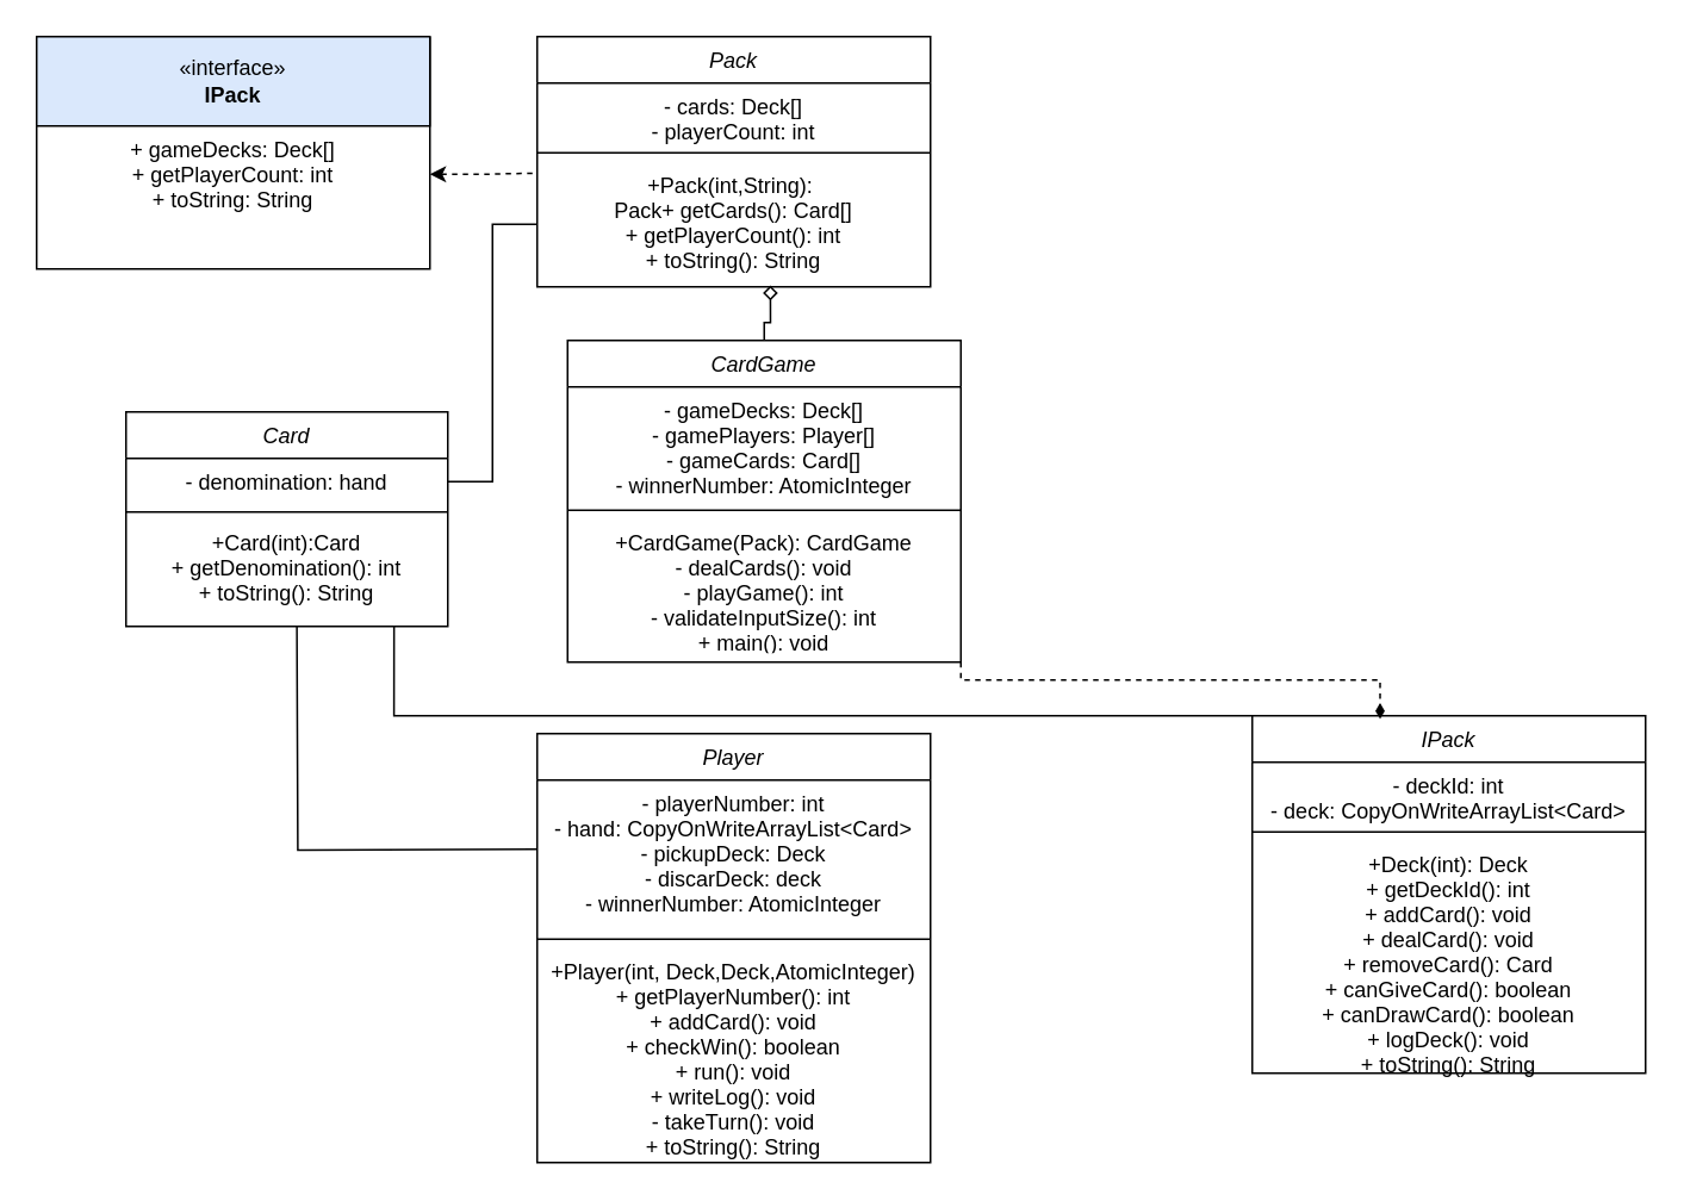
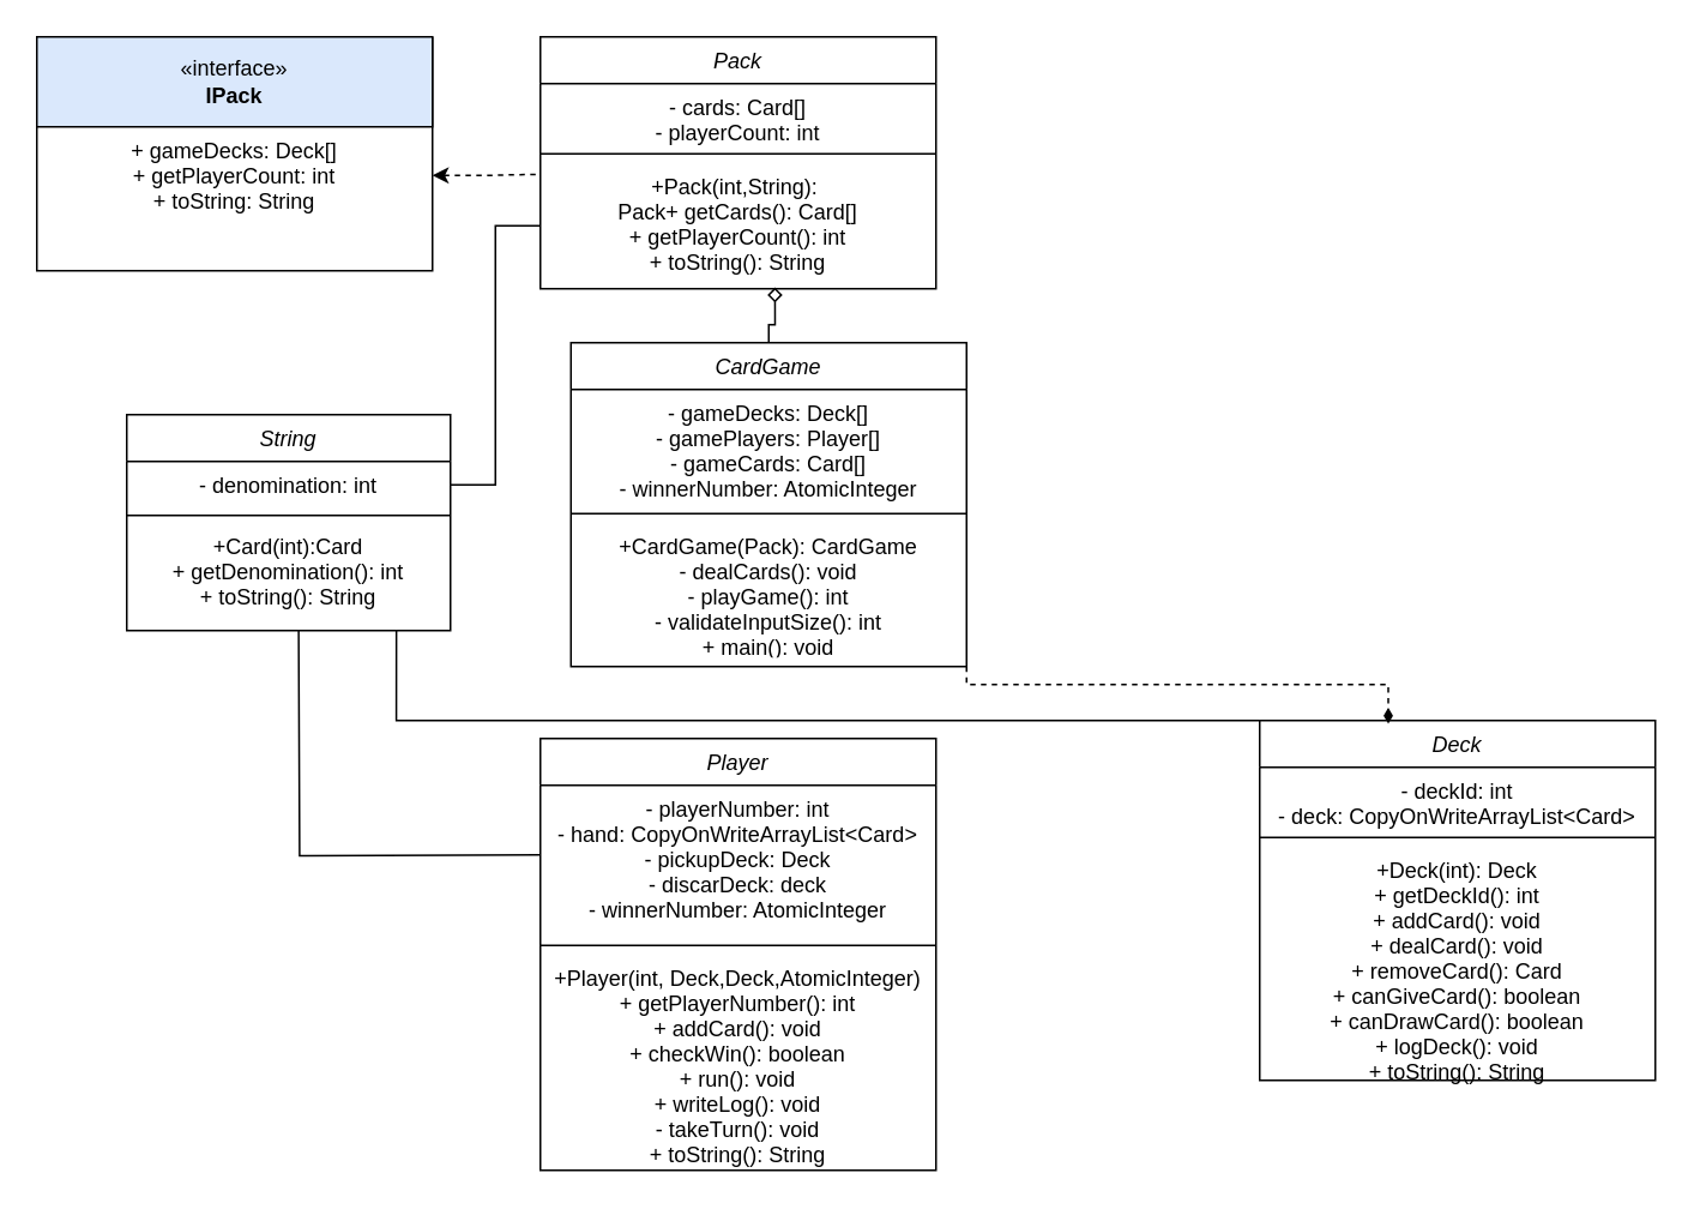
- <mxCell id="11" value="- cards: Deck[]&#10;- playerCount: int&#10;&#10;" style="text;align=center;verticalAlign=top;spacingLeft=4;spacingRight=4;overflow=hidden;rotatable=0;points=[[0,0.5],[1,0.5]];portConstraint=eastwest;" parent="10" vertex="1"><mxGeometry y="26" width="220" height="34" as="geometry" /></mxCell>
+ <mxCell id="11" value="- cards: Card[]&#10;- playerCount: int&#10;&#10;" style="text;align=center;verticalAlign=top;spacingLeft=4;spacingRight=4;overflow=hidden;rotatable=0;points=[[0,0.5],[1,0.5]];portConstraint=eastwest;" parent="10" vertex="1"><mxGeometry y="26" width="220" height="34" as="geometry" /></mxCell>
- <mxCell id="2" value="Card" style="swimlane;fontStyle=2;align=center;verticalAlign=top;childLayout=stackLayout;horizontal=1;startSize=26;horizontalStack=0;resizeParent=1;resizeLast=0;collapsible=1;marginBottom=0;rounded=0;shadow=0;strokeWidth=1;" parent="1" vertex="1"><mxGeometry x="70" y="230" width="180" height="120" as="geometry"><mxRectangle x="230" y="140" width="160" height="26" as="alternateBounds" /></mxGeometry></mxCell>
+ <mxCell id="2" value="String" style="swimlane;fontStyle=2;align=center;verticalAlign=top;childLayout=stackLayout;horizontal=1;startSize=26;horizontalStack=0;resizeParent=1;resizeLast=0;collapsible=1;marginBottom=0;rounded=0;shadow=0;strokeWidth=1;" parent="1" vertex="1"><mxGeometry x="70" y="230" width="180" height="120" as="geometry"><mxRectangle x="230" y="140" width="160" height="26" as="alternateBounds" /></mxGeometry></mxCell>
- <mxCell id="3" value="- denomination: hand" style="text;align=center;verticalAlign=top;spacingLeft=4;spacingRight=4;overflow=hidden;rotatable=0;points=[[0,0.5],[1,0.5]];portConstraint=eastwest;" parent="2" vertex="1"><mxGeometry y="26" width="180" height="26" as="geometry" /></mxCell>
+ <mxCell id="3" value="- denomination: int" style="text;align=center;verticalAlign=top;spacingLeft=4;spacingRight=4;overflow=hidden;rotatable=0;points=[[0,0.5],[1,0.5]];portConstraint=eastwest;" parent="2" vertex="1"><mxGeometry y="26" width="180" height="26" as="geometry" /></mxCell>
- <mxCell id="6" value="IPack" style="swimlane;fontStyle=2;align=center;verticalAlign=top;childLayout=stackLayout;horizontal=1;startSize=26;horizontalStack=0;resizeParent=1;resizeLast=0;collapsible=1;marginBottom=0;rounded=0;shadow=0;strokeWidth=1;" parent="1" vertex="1"><mxGeometry x="700" y="400" width="220" height="200" as="geometry"><mxRectangle x="230" y="140" width="160" height="26" as="alternateBounds" /></mxGeometry></mxCell>
+ <mxCell id="6" value="Deck" style="swimlane;fontStyle=2;align=center;verticalAlign=top;childLayout=stackLayout;horizontal=1;startSize=26;horizontalStack=0;resizeParent=1;resizeLast=0;collapsible=1;marginBottom=0;rounded=0;shadow=0;strokeWidth=1;" parent="1" vertex="1"><mxGeometry x="700" y="400" width="220" height="200" as="geometry"><mxRectangle x="230" y="140" width="160" height="26" as="alternateBounds" /></mxGeometry></mxCell>
